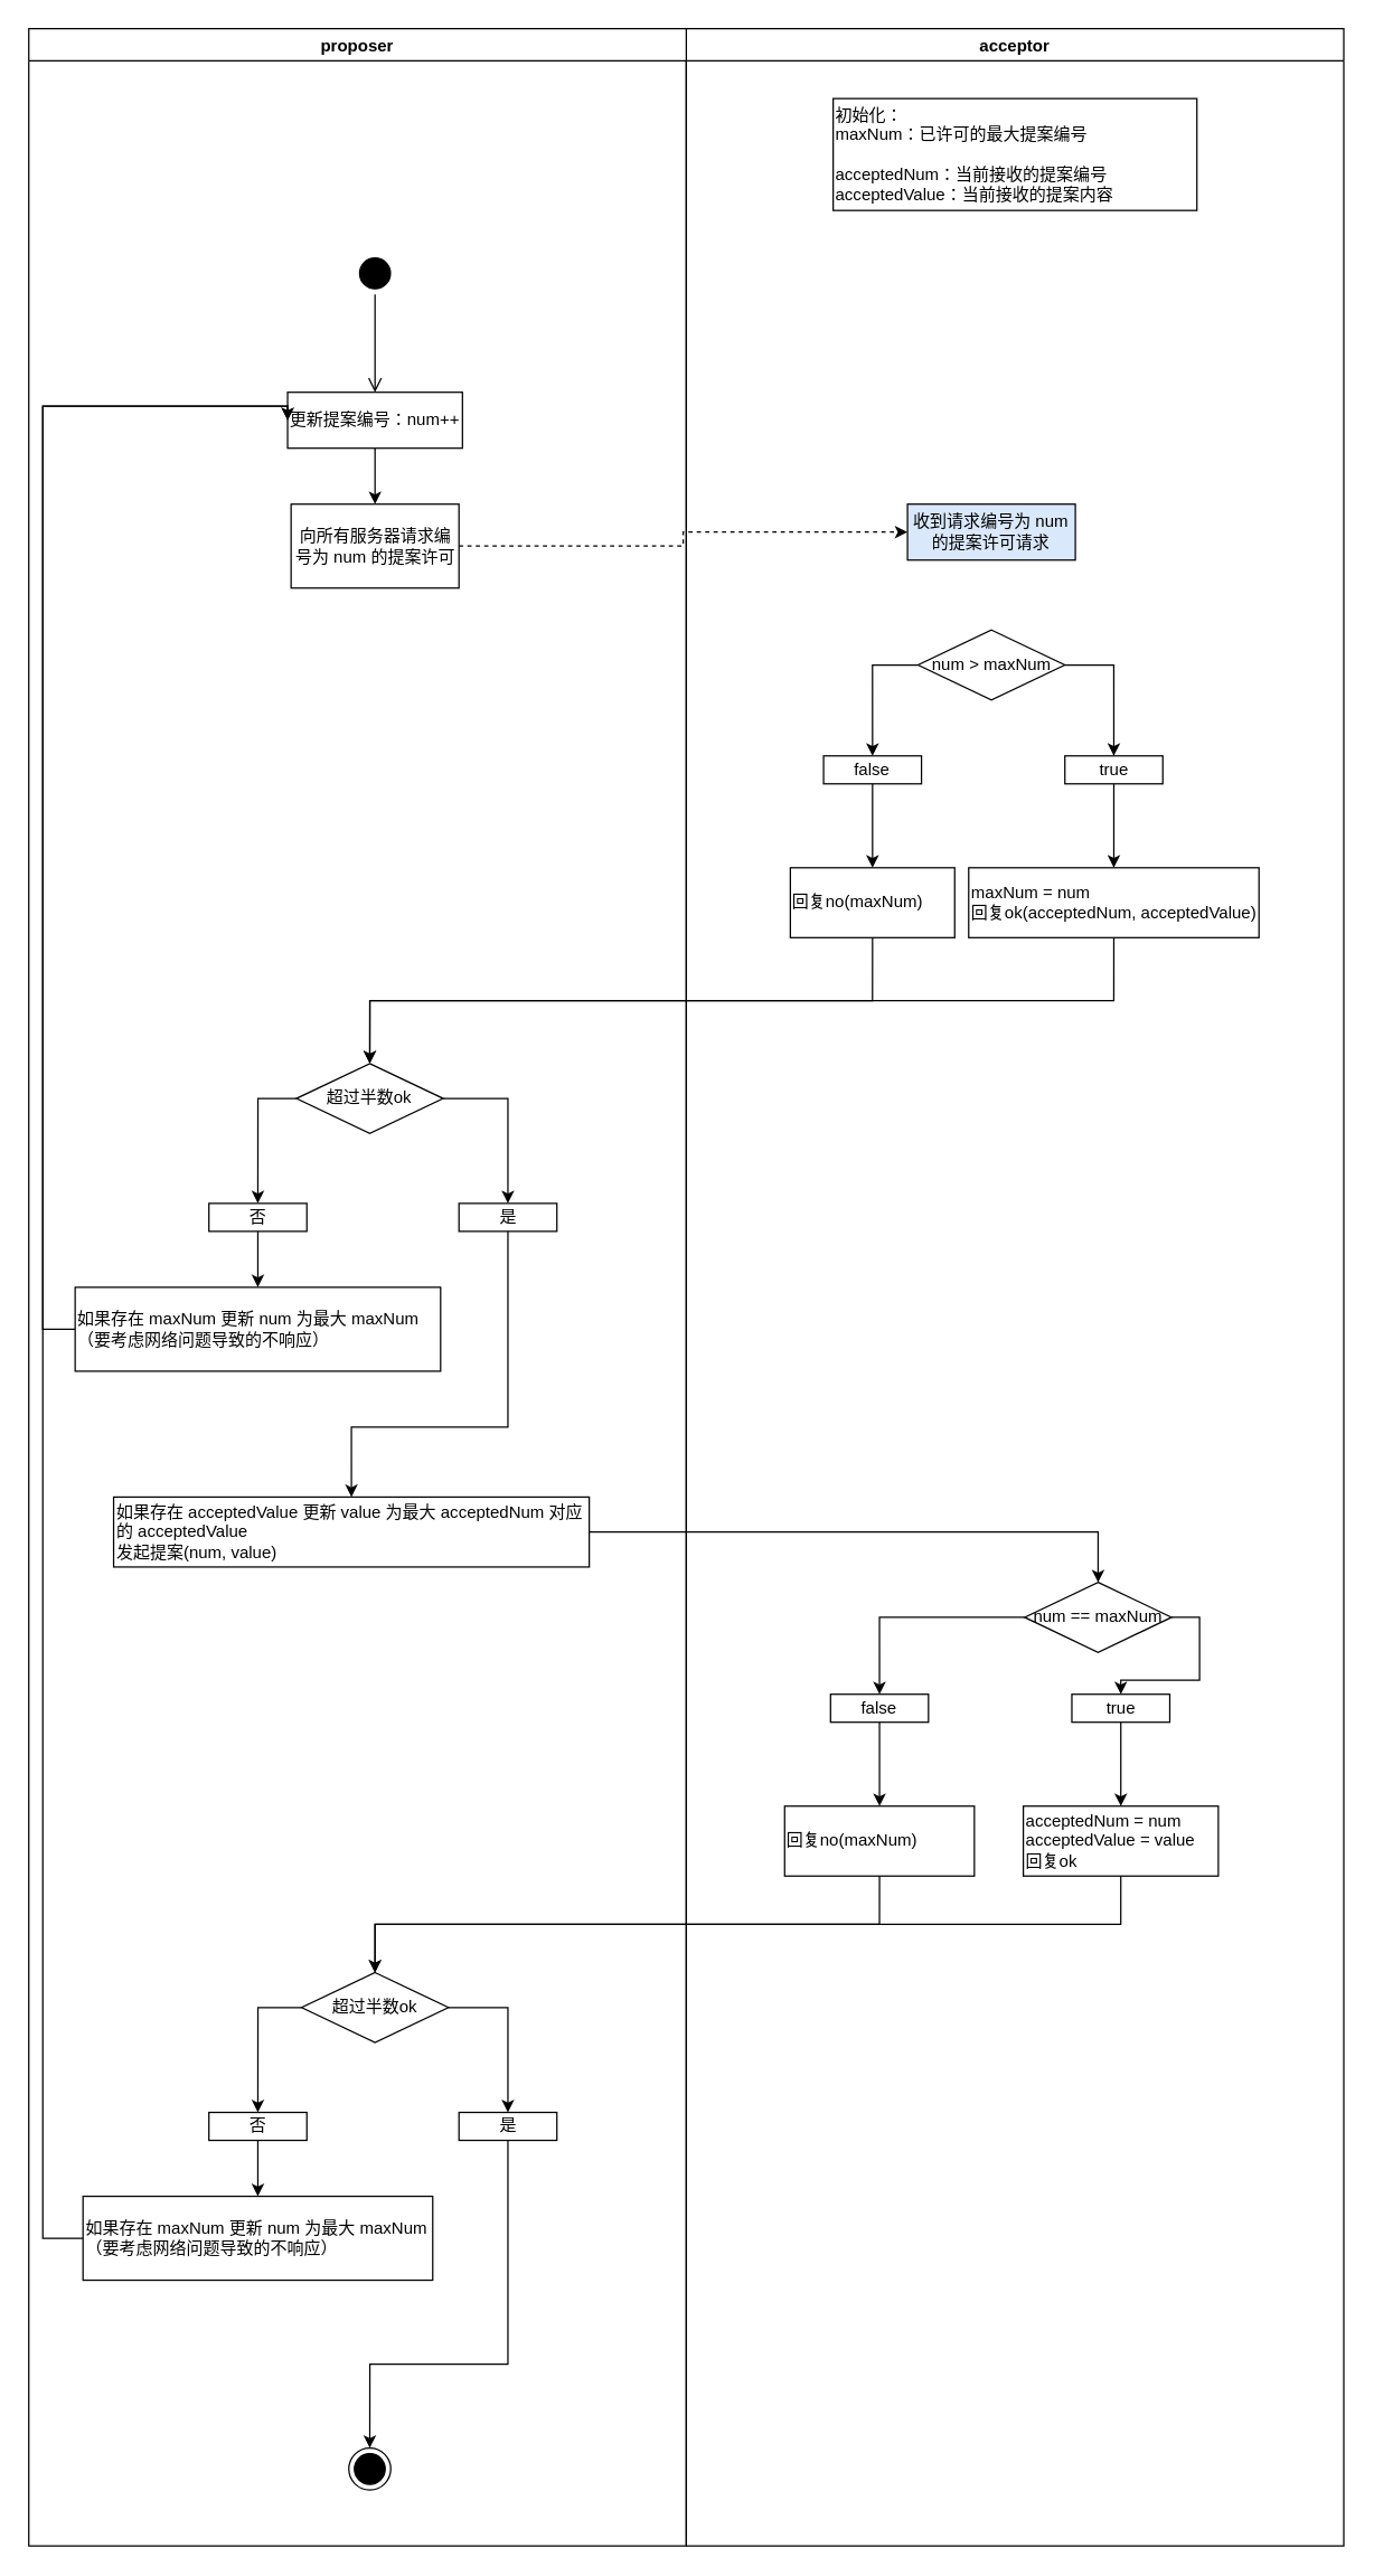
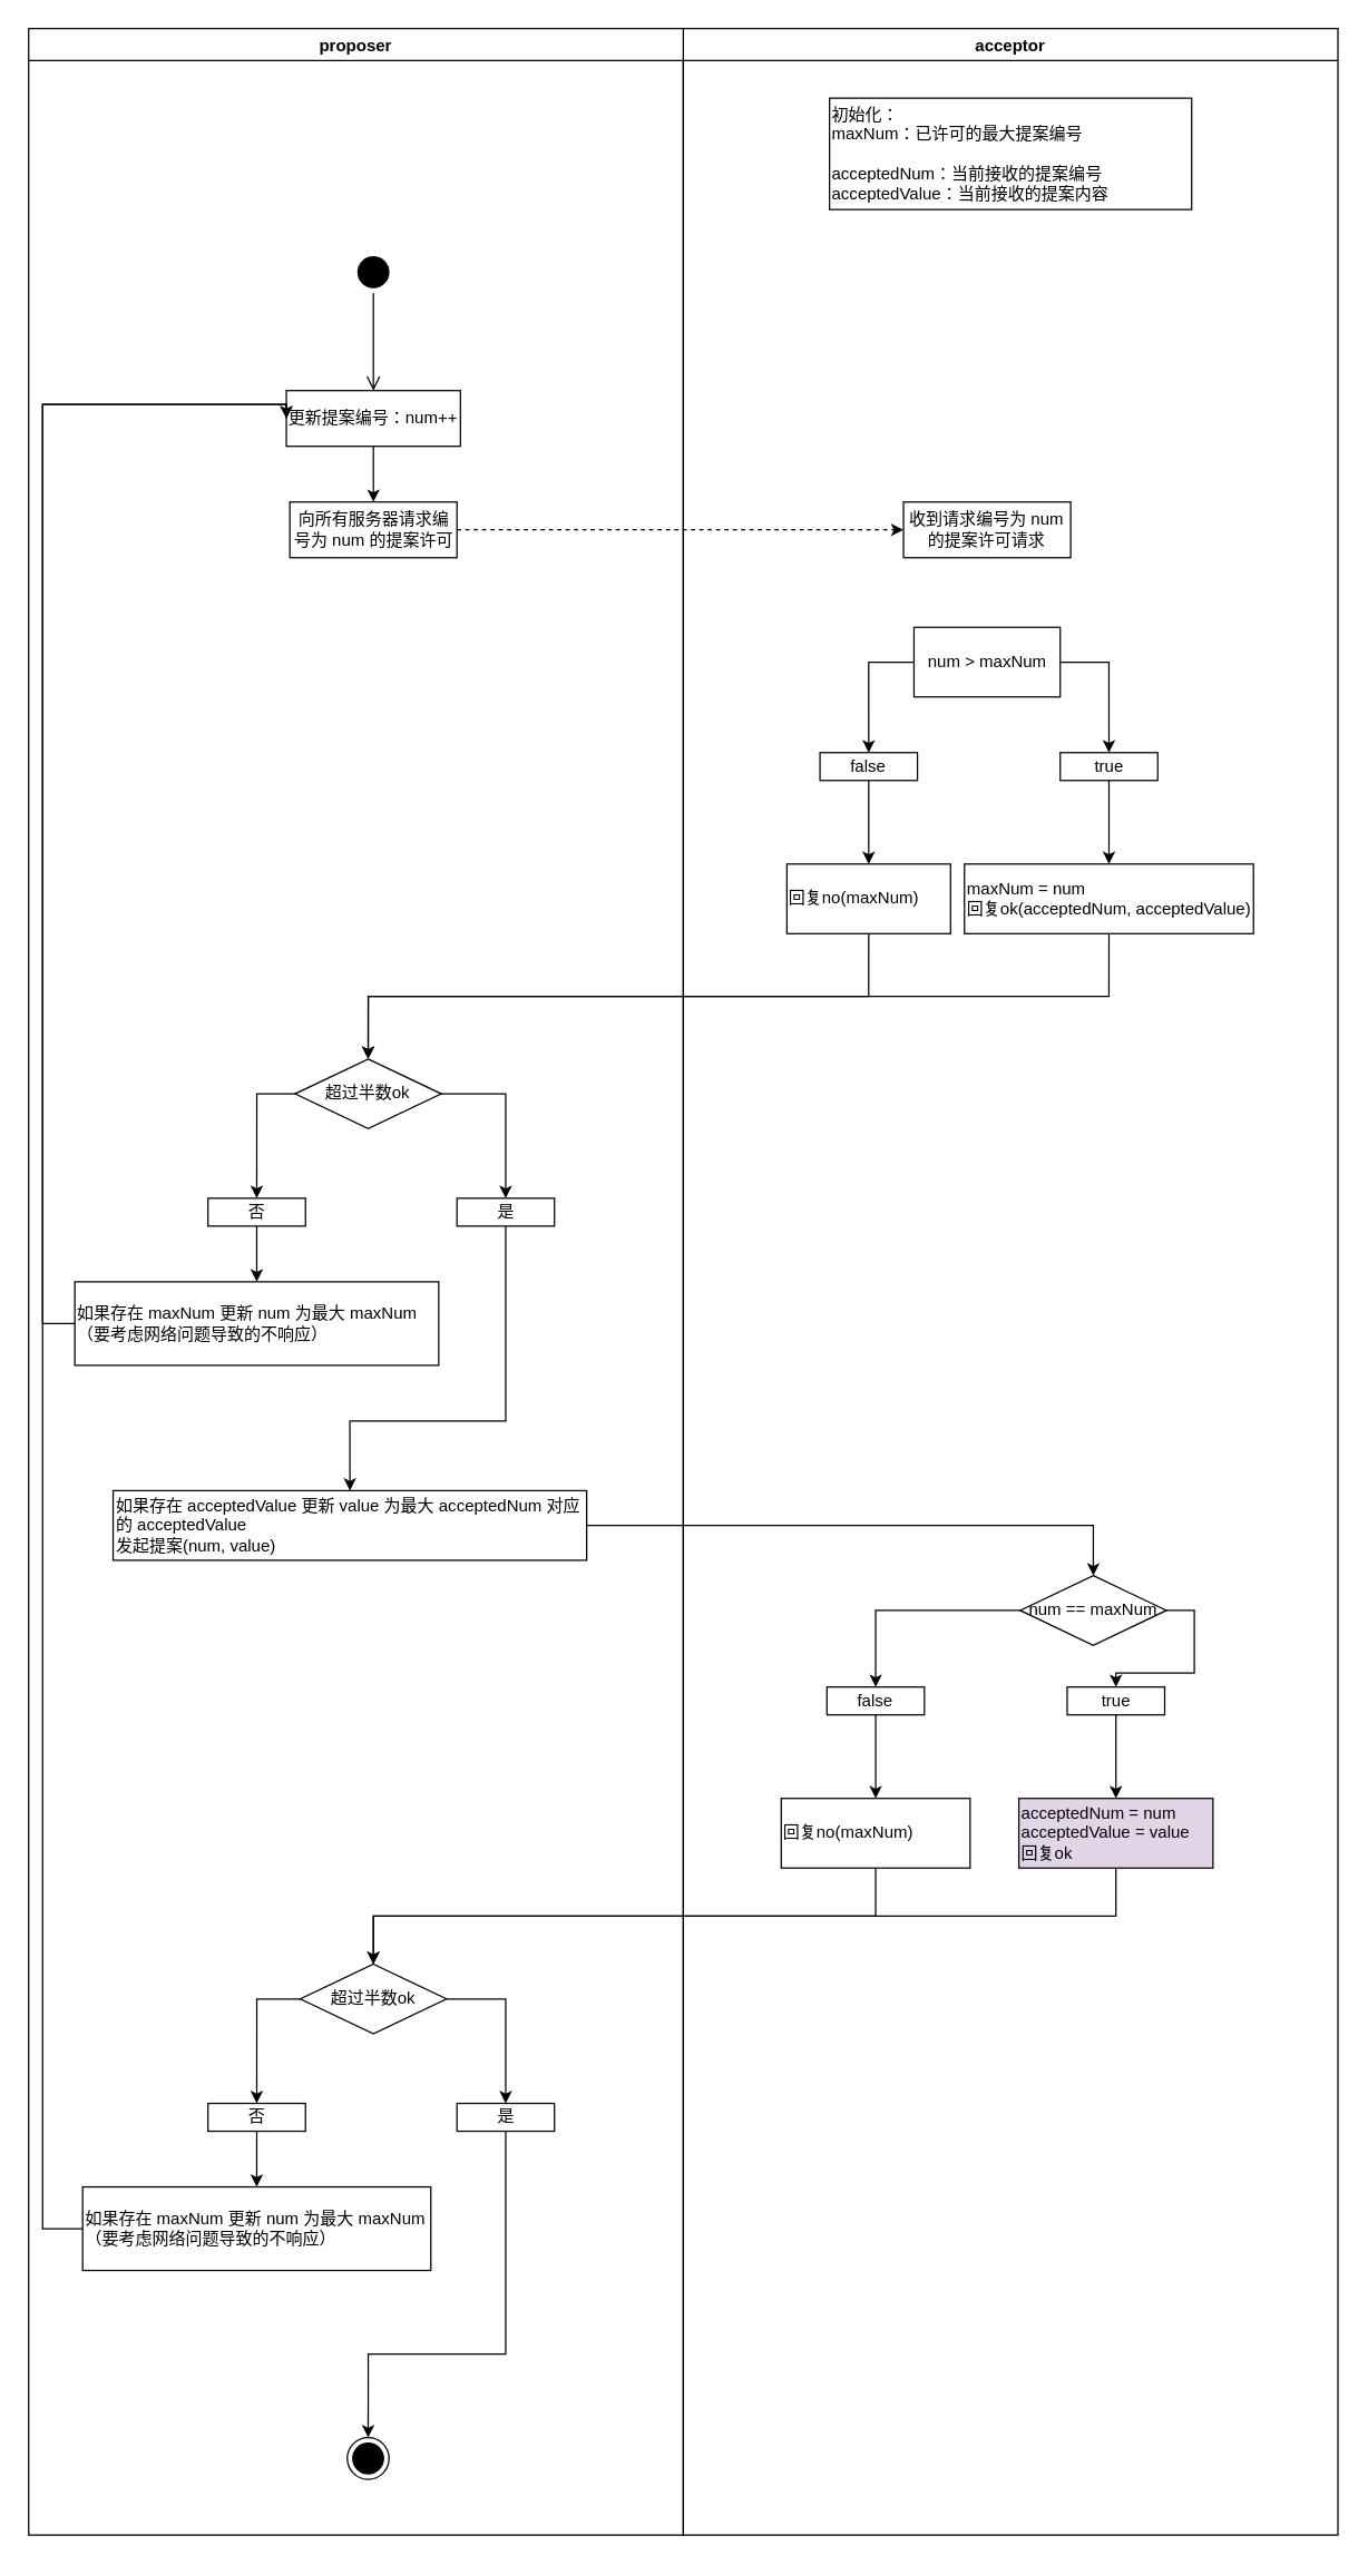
- <mxCell id="3" value="&lt;div&gt;收到请求编号为 num 的提案许可请求&lt;/div&gt;" style="rounded=0;whiteSpace=wrap;html=1;align=center;fillColor=#dae8fc;" parent="2" vertex="1"><mxGeometry x="158.12" y="340" width="120" height="40" as="geometry" /></mxCell>
+ <mxCell id="3" value="&lt;div&gt;收到请求编号为 num 的提案许可请求&lt;/div&gt;" style="rounded=0;whiteSpace=wrap;html=1;align=center;" parent="2" vertex="1"><mxGeometry x="158.12" y="340" width="120" height="40" as="geometry" /></mxCell>
- <mxCell id="26" value="&lt;div&gt;向所有服务器请求编号为 num 的提案许可&lt;/div&gt;" style="rounded=0;whiteSpace=wrap;html=1;align=center;" parent="23" vertex="1"><mxGeometry x="187.5" y="340" width="120" height="60" as="geometry" /></mxCell>
+ <mxCell id="26" value="&lt;div&gt;向所有服务器请求编号为 num 的提案许可&lt;/div&gt;" style="rounded=0;whiteSpace=wrap;html=1;align=center;" parent="23" vertex="1"><mxGeometry x="187.5" y="340" width="120" height="40" as="geometry" /></mxCell>
- <mxCell id="5" value="num &amp;gt; maxNum" style="rhombus;whiteSpace=wrap;html=1;" parent="2" vertex="1"><mxGeometry x="165.63" y="430" width="105" height="50" as="geometry" /></mxCell>
+ <mxCell id="5" value="num &amp;gt; maxNum" style="whiteSpace=wrap;html=1;rounded=0;" parent="2" vertex="1"><mxGeometry x="165.63" y="430" width="105" height="50" as="geometry" /></mxCell>
- <mxCell id="14" value="acceptedNum = num&lt;br&gt;acceptedValue = value&lt;br&gt;回复ok" style="rounded=0;whiteSpace=wrap;html=1;align=left;" parent="2" vertex="1"><mxGeometry x="240.93" y="1271" width="139.38" height="50" as="geometry" /></mxCell>
+ <mxCell id="14" value="acceptedNum = num&lt;br&gt;acceptedValue = value&lt;br&gt;回复ok" style="rounded=0;whiteSpace=wrap;html=1;align=left;fillColor=#e1d5e7;" parent="2" vertex="1"><mxGeometry x="240.93" y="1271" width="139.38" height="50" as="geometry" /></mxCell>
